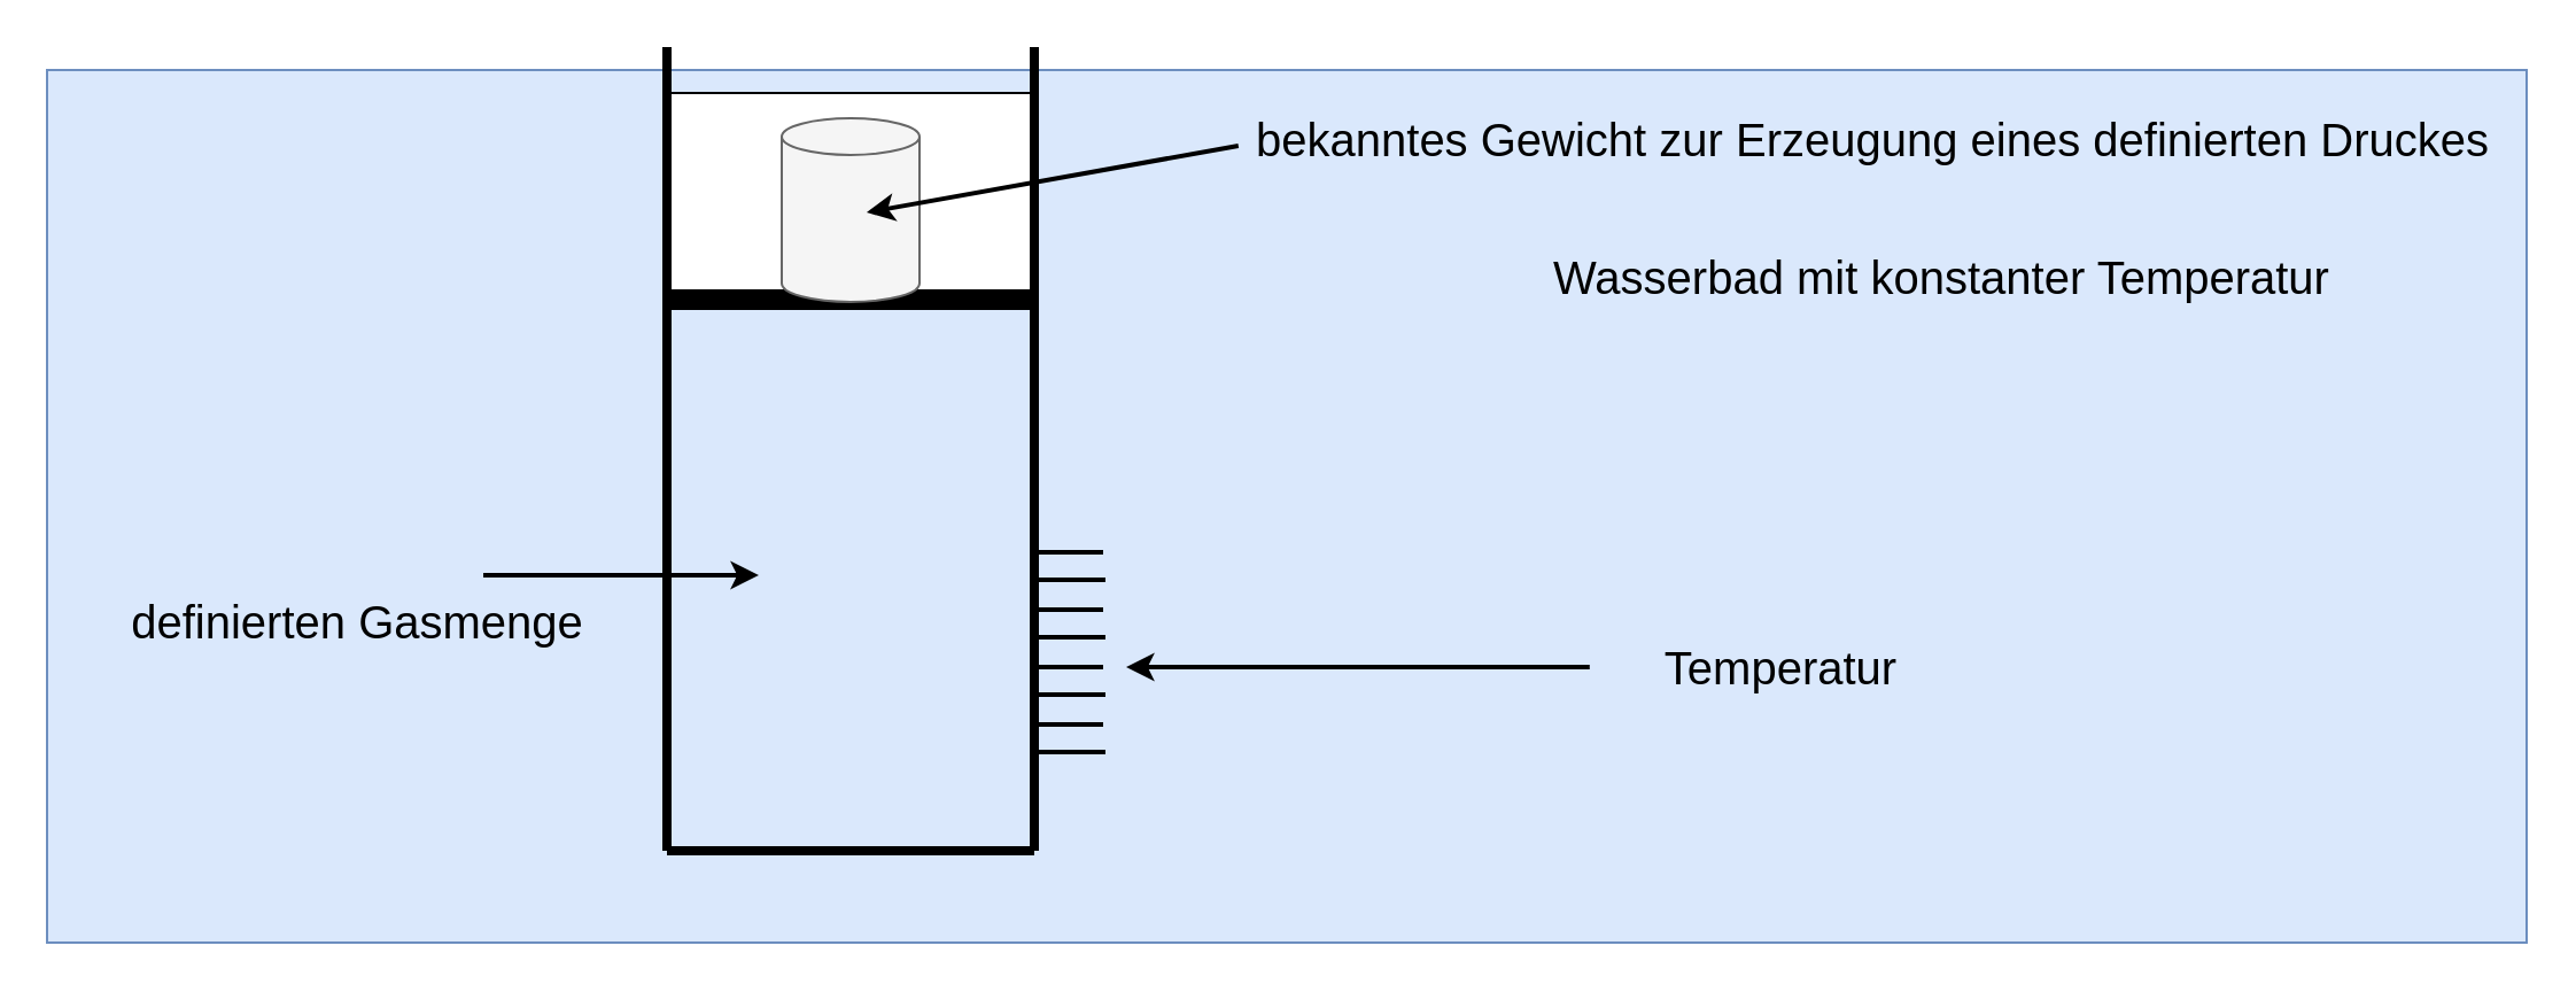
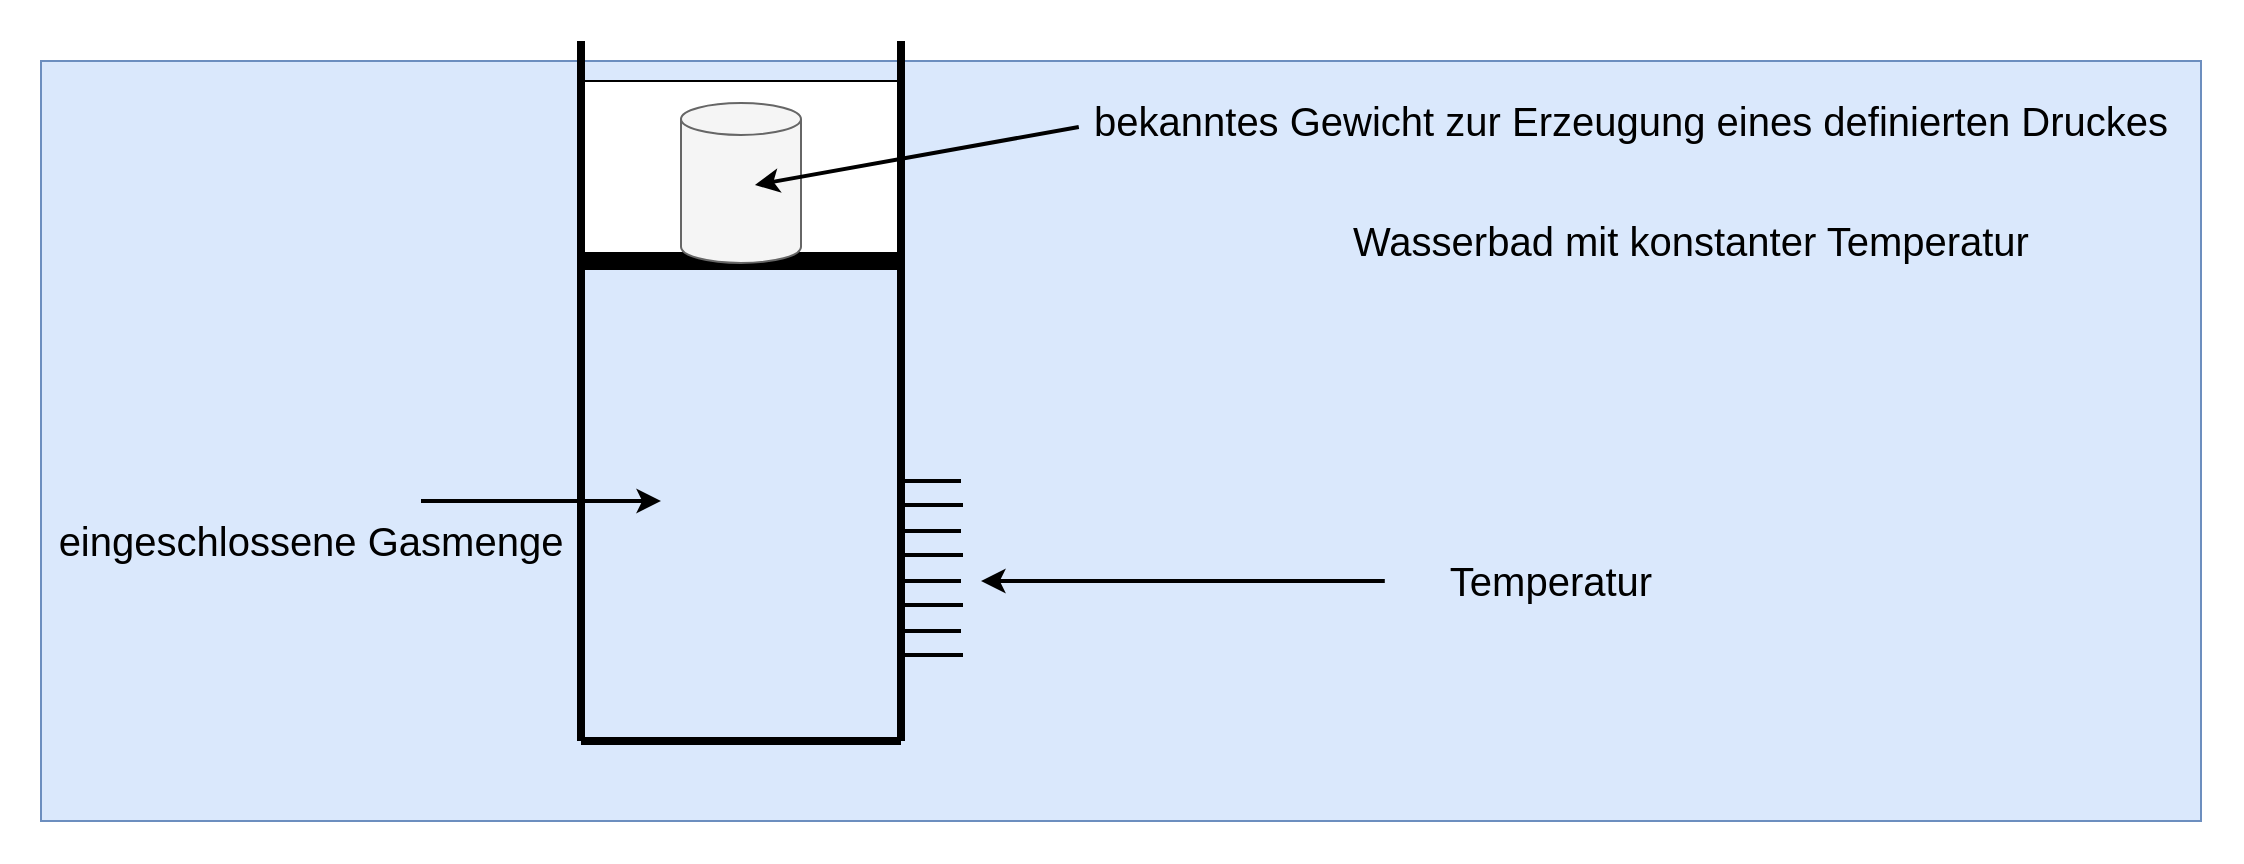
- <mxCell id="10" value="&lt;font style=&quot;font-size: 20px&quot;&gt;definierten Gasmenge&lt;/font&gt;" style="text;html=1;resizable=0;autosize=1;align=center;verticalAlign=middle;points=[];fillColor=none;strokeColor=none;rounded=0;" vertex="1" parent="1"><mxGeometry x="20" y="260" width="270" height="20" as="geometry" /></mxCell>
+ <mxCell id="10" value="&lt;font style=&quot;font-size: 20px&quot;&gt;eingeschlossene Gasmenge&lt;/font&gt;" style="text;html=1;resizable=0;autosize=1;align=center;verticalAlign=middle;points=[];fillColor=none;strokeColor=none;rounded=0;" vertex="1" parent="1"><mxGeometry x="20" y="260" width="270" height="20" as="geometry" /></mxCell>
